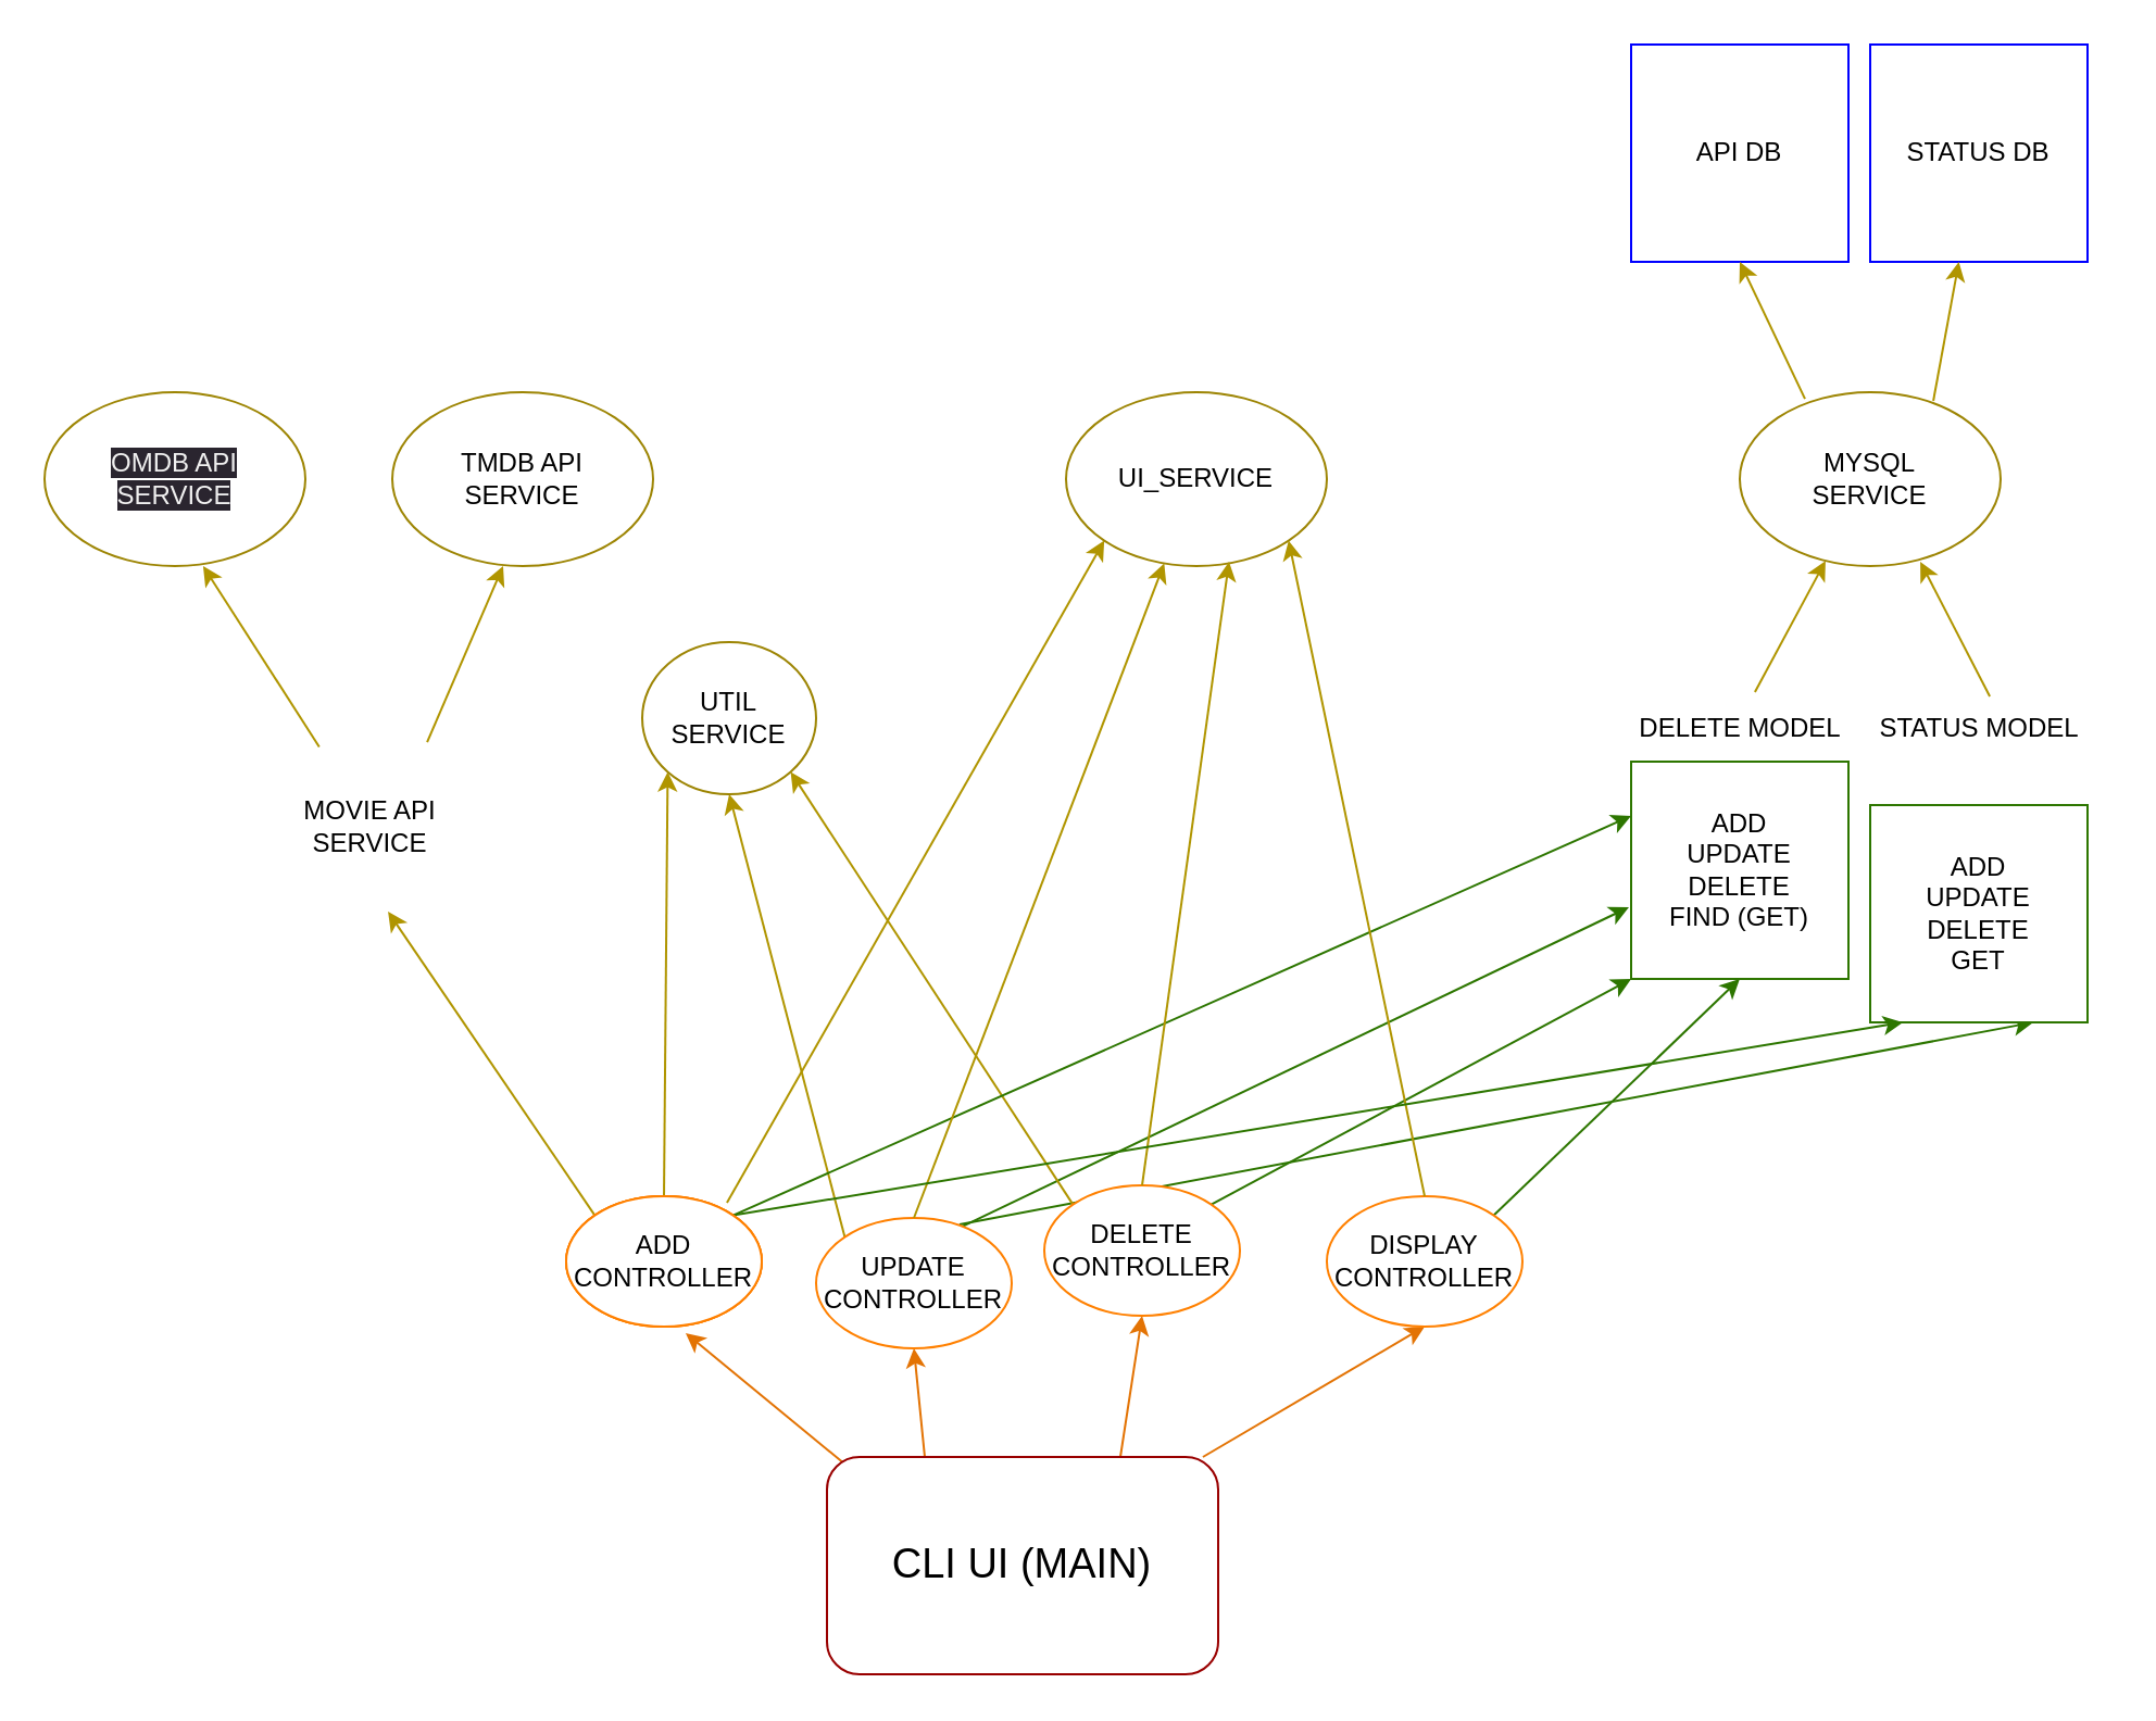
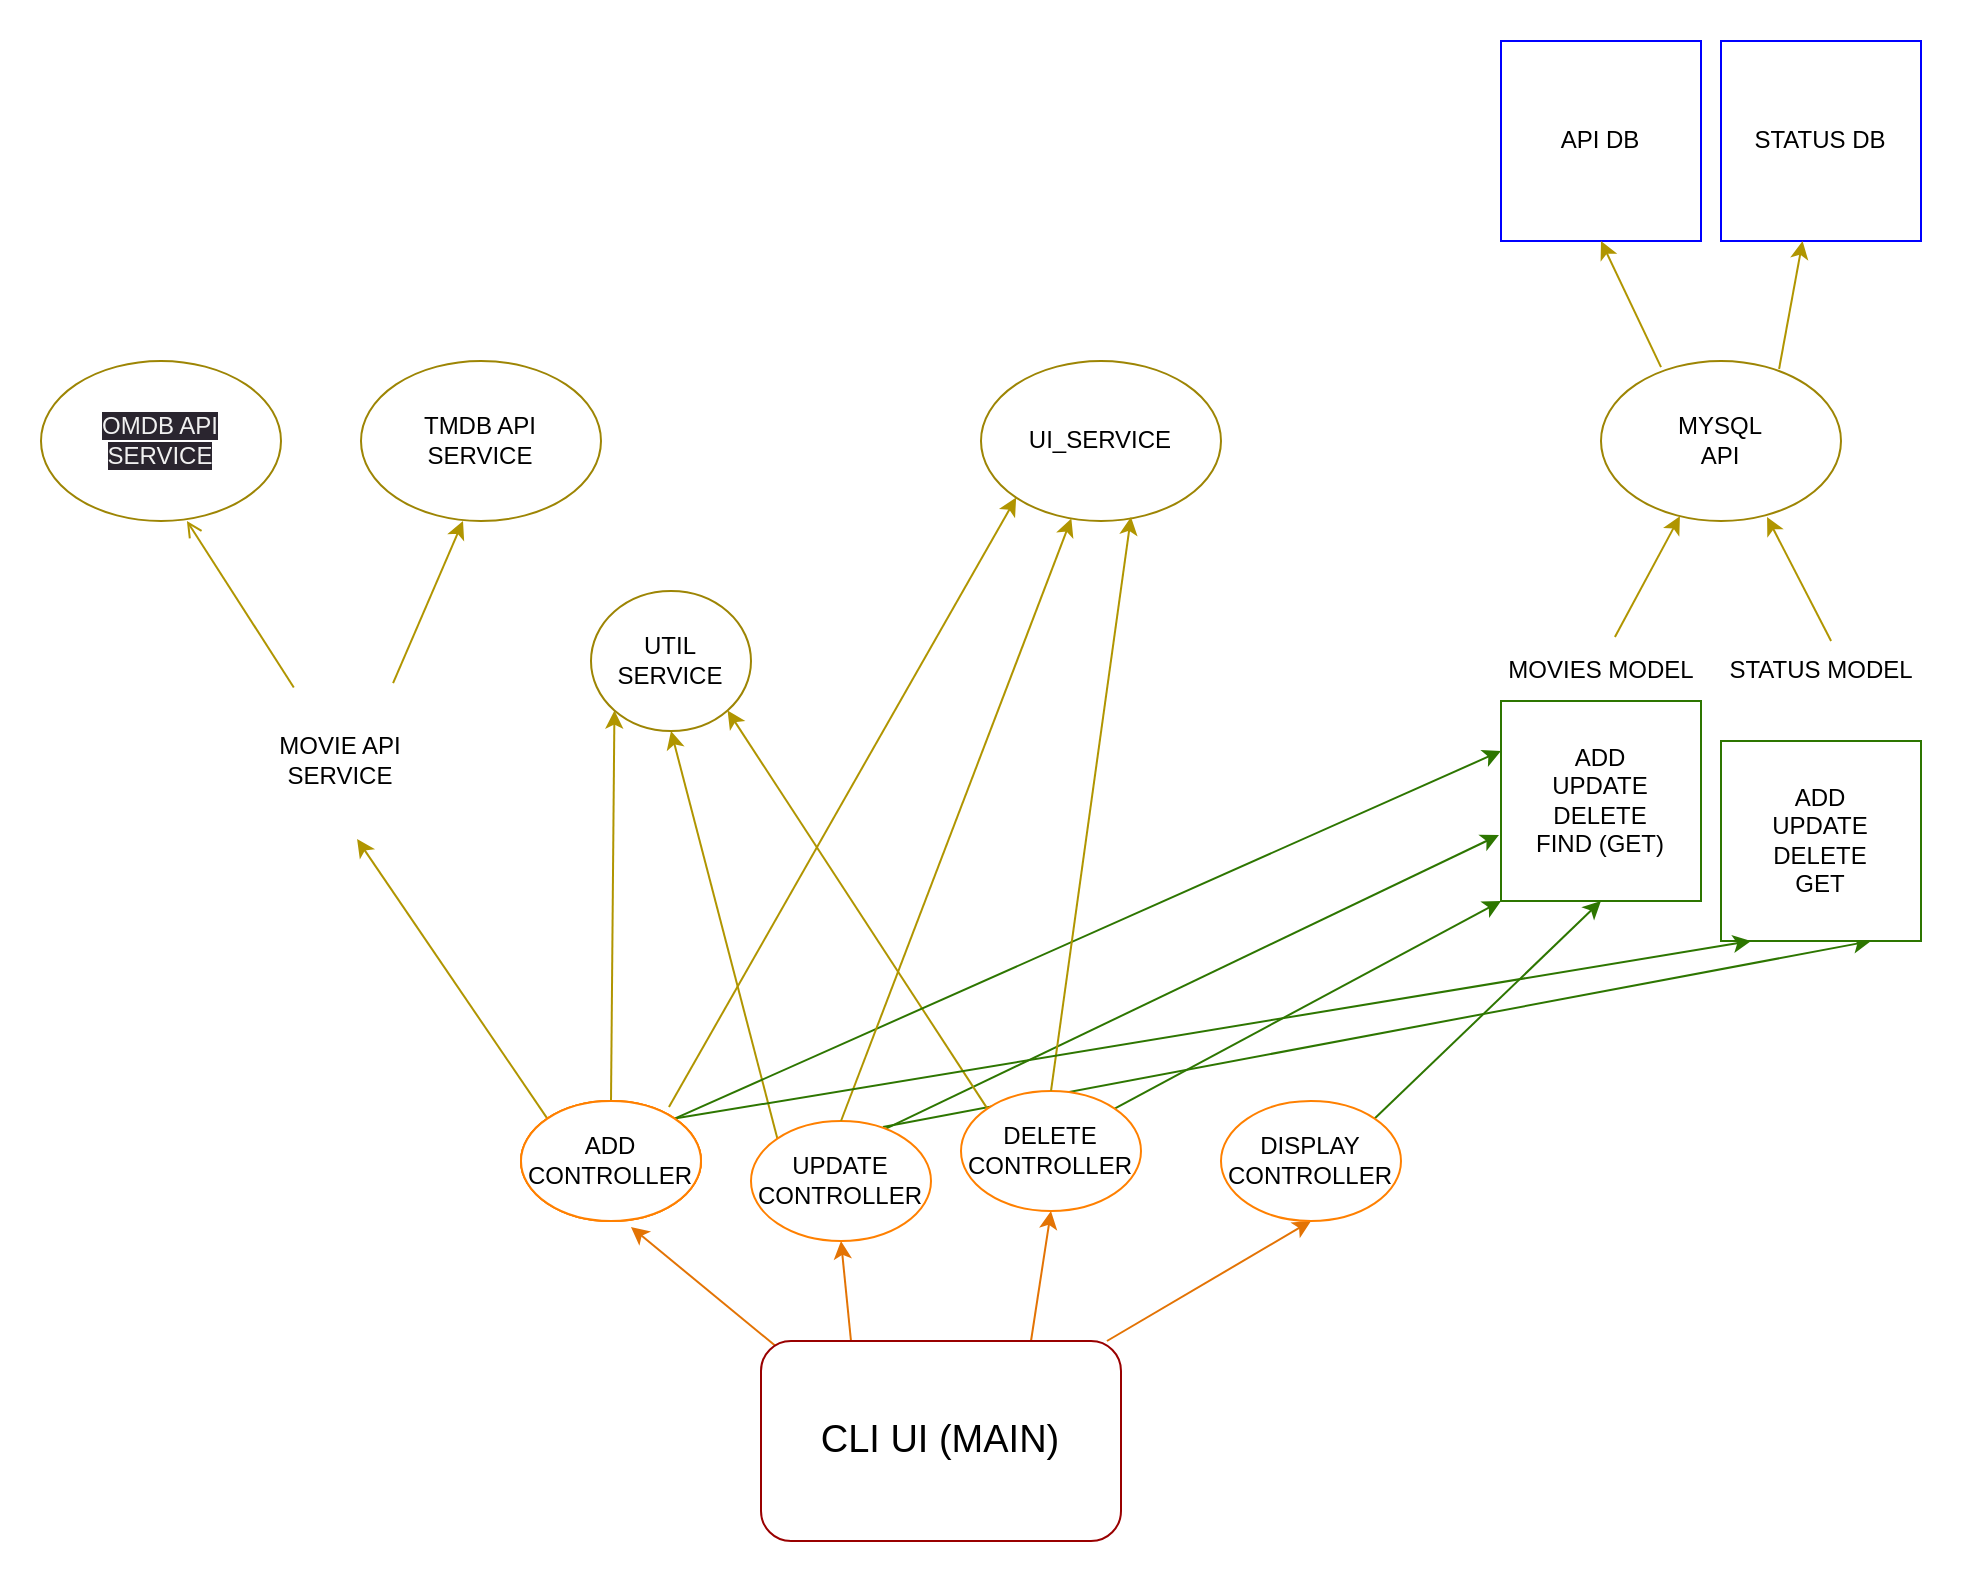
- <mxCell id="41" value="MYSQL&lt;br&gt;SERVICE" style="ellipse;whiteSpace=wrap;html=1;fillColor=default;strokeColor=#9d8504;" parent="1" vertex="1"><mxGeometry x="800" width="120" height="80" as="geometry" y="180" /></mxCell>
+ <mxCell id="41" value="MYSQL&lt;br&gt;API" style="ellipse;whiteSpace=wrap;html=1;fillColor=default;strokeColor=#9d8504;" parent="1" vertex="1"><mxGeometry x="800" width="120" height="80" as="geometry" y="180" /></mxCell>
- <mxCell id="10" value="" style="endArrow=classic;html=1;entryX=0.608;entryY=1;entryDx=0;entryDy=0;entryPerimeter=0;fillColor=#e3c800;strokeColor=#B09500;" parent="1" source="4" target="8" edge="1"><mxGeometry width="50" height="50" relative="1" as="geometry"><mxPoint x="300" y="330" as="sourcePoint" /><mxPoint x="240" y="280" as="targetPoint" /></mxGeometry></mxCell>
+ <mxCell id="10" value="" style="endArrow=open;html=1;entryX=0.608;entryY=1;entryDx=0;entryDy=0;entryPerimeter=0;fillColor=#e3c800;strokeColor=#B09500;" parent="1" source="4" target="8" edge="1"><mxGeometry width="50" height="50" relative="1" as="geometry"><mxPoint x="300" y="330" as="sourcePoint" /><mxPoint x="240" y="280" as="targetPoint" /></mxGeometry></mxCell>
- <mxCell id="29" value="DELETE MODEL" style="text;html=1;align=center;verticalAlign=middle;resizable=0;points=[];autosize=1;strokeColor=none;fillColor=none;" parent="1" vertex="1"><mxGeometry x="740" y="320" width="120" height="30" as="geometry" /></mxCell>
+ <mxCell id="29" value="MOVIES MODEL" style="text;html=1;align=center;verticalAlign=middle;resizable=0;points=[];autosize=1;strokeColor=none;fillColor=none;" parent="1" vertex="1"><mxGeometry x="740" y="320" width="120" height="30" as="geometry" /></mxCell>
- <mxCell id="31" value="" style="edgeStyle=none;orthogonalLoop=1;jettySize=auto;html=1;exitX=0.5;exitY=0;exitDx=0;exitDy=0;fillColor=#e3c800;strokeColor=#B09500;entryX=1;entryY=1;entryDx=0;entryDy=0;" parent="1" source="21" target="23" edge="1"><mxGeometry width="100" relative="1" as="geometry"><mxPoint x="630" y="550" as="sourcePoint" /><mxPoint x="660" y="500" as="targetPoint" /><Array as="points" /></mxGeometry></mxCell>
